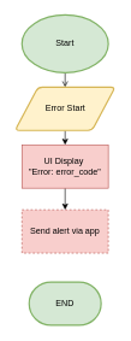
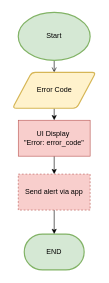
- <mxCell id="10" value="Error Start" style="shape=parallelogram;html=1;strokeWidth=2;perimeter=parallelogramPerimeter;whiteSpace=wrap;rounded=1;arcSize=12;size=0.23;fillColor=#fff2cc;strokeColor=#d6b656;" vertex="1" parent="1"><mxGeometry x="20.5" y="120" width="139" height="60" as="geometry" /></mxCell>
+ <mxCell id="10" value="Error Code" style="shape=parallelogram;html=1;strokeWidth=2;perimeter=parallelogramPerimeter;whiteSpace=wrap;rounded=1;arcSize=12;size=0.23;fillColor=#fff2cc;strokeColor=#d6b656;" vertex="1" parent="1"><mxGeometry x="20.5" y="120" width="139" height="60" as="geometry" /></mxCell>
+ <mxCell id="8" style="edgeStyle=orthogonalEdgeStyle;rounded=0;orthogonalLoop=1;jettySize=auto;html=1;exitX=0.5;exitY=1;exitDx=0;exitDy=0;entryX=0.5;entryY=0;entryDx=0;entryDy=0;entryPerimeter=0;" edge="1" parent="1" source="7" target="4"><mxGeometry relative="1" as="geometry" /></mxCell>
